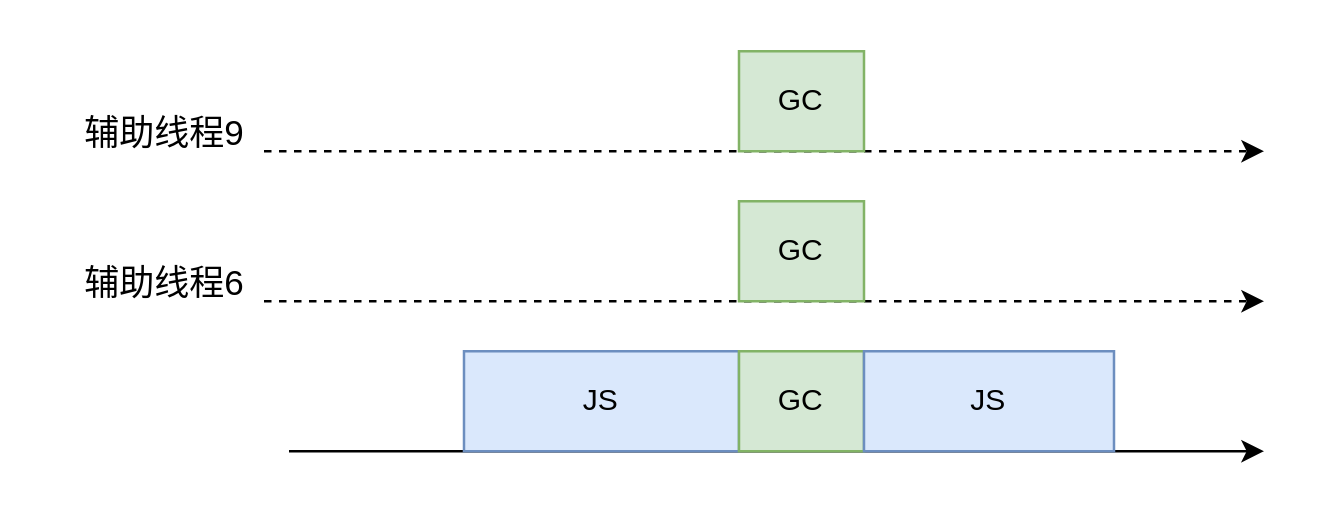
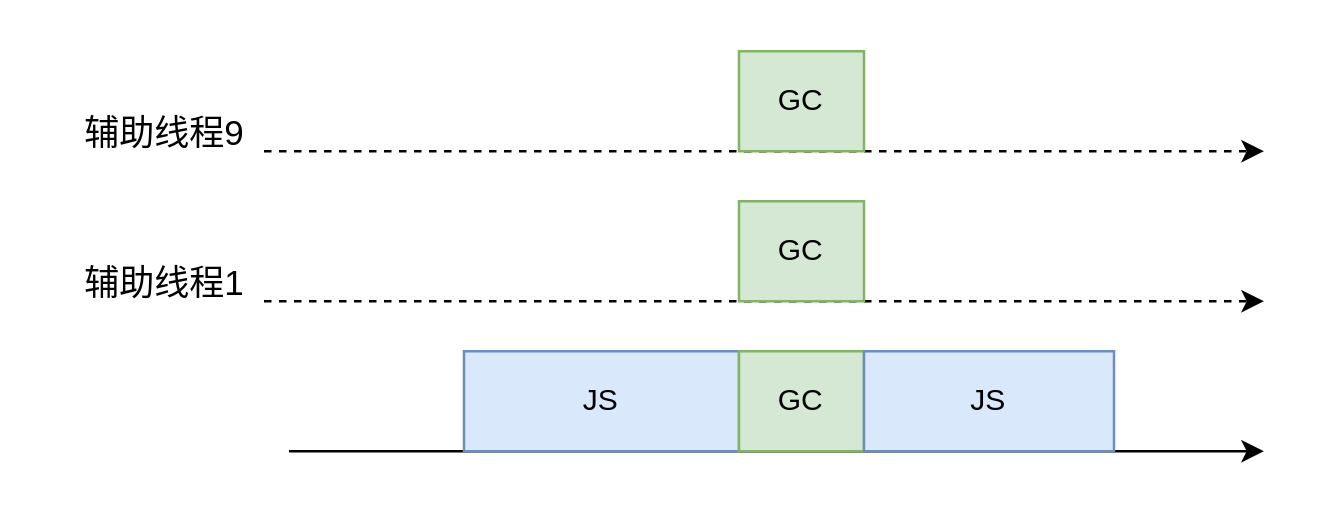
- <mxCell id="7" value="&lt;font style=&quot;font-size: 14px;&quot;&gt;辅助线程6&lt;/font&gt;" style="text;html=1;align=center;verticalAlign=middle;resizable=0;points=[];autosize=1;strokeColor=none;fillColor=none;" vertex="1" parent="1"><mxGeometry x="20" y="98" width="90" height="30" as="geometry" /></mxCell>
+ <mxCell id="7" value="&lt;font style=&quot;font-size: 14px;&quot;&gt;辅助线程1&lt;/font&gt;" style="text;html=1;align=center;verticalAlign=middle;resizable=0;points=[];autosize=1;strokeColor=none;fillColor=none;" vertex="1" parent="1"><mxGeometry x="20" y="98" width="90" height="30" as="geometry" /></mxCell>
